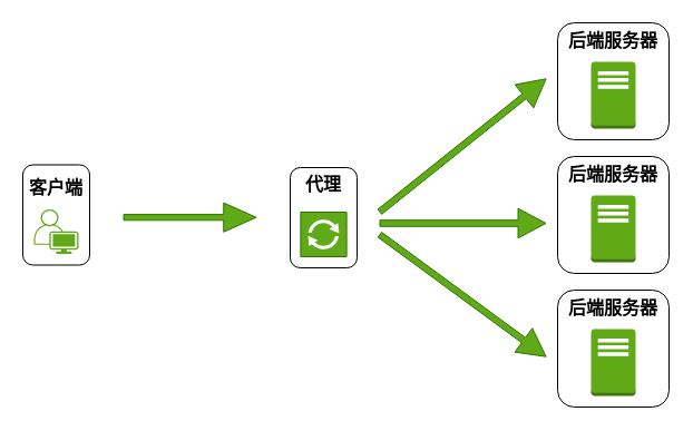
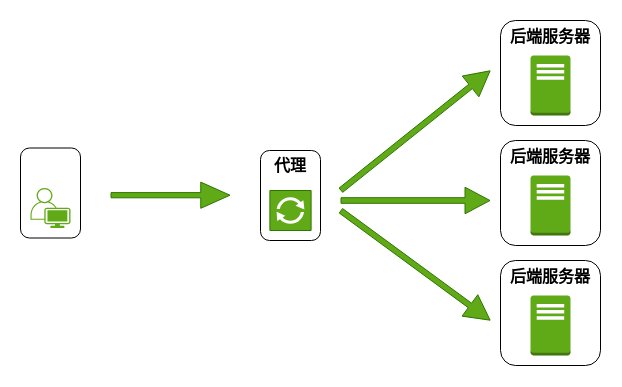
- <mxCell id="12" value="客户端" style="text;html=1;strokeColor=none;fillColor=none;align=center;verticalAlign=middle;whiteSpace=wrap;rounded=0;fontSize=16;fontStyle=1;container=0;" parent="9" vertex="1"><mxGeometry y="5" width="60" height="30" as="geometry" /></mxCell>
